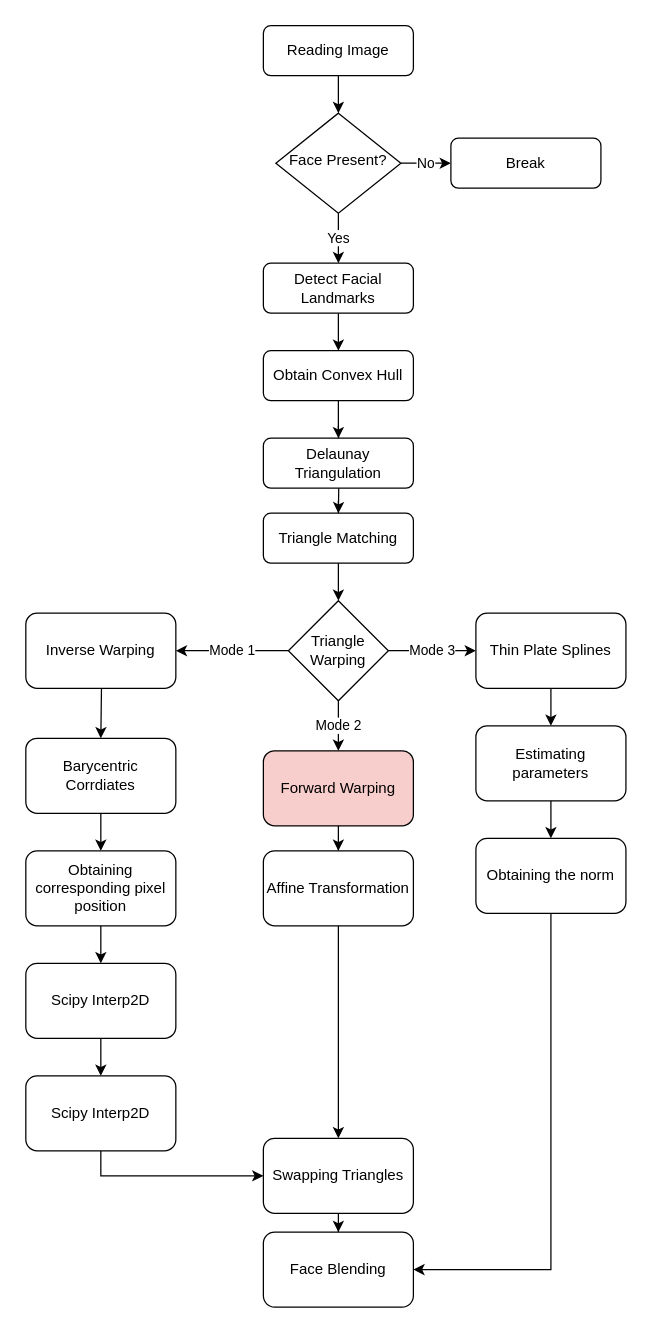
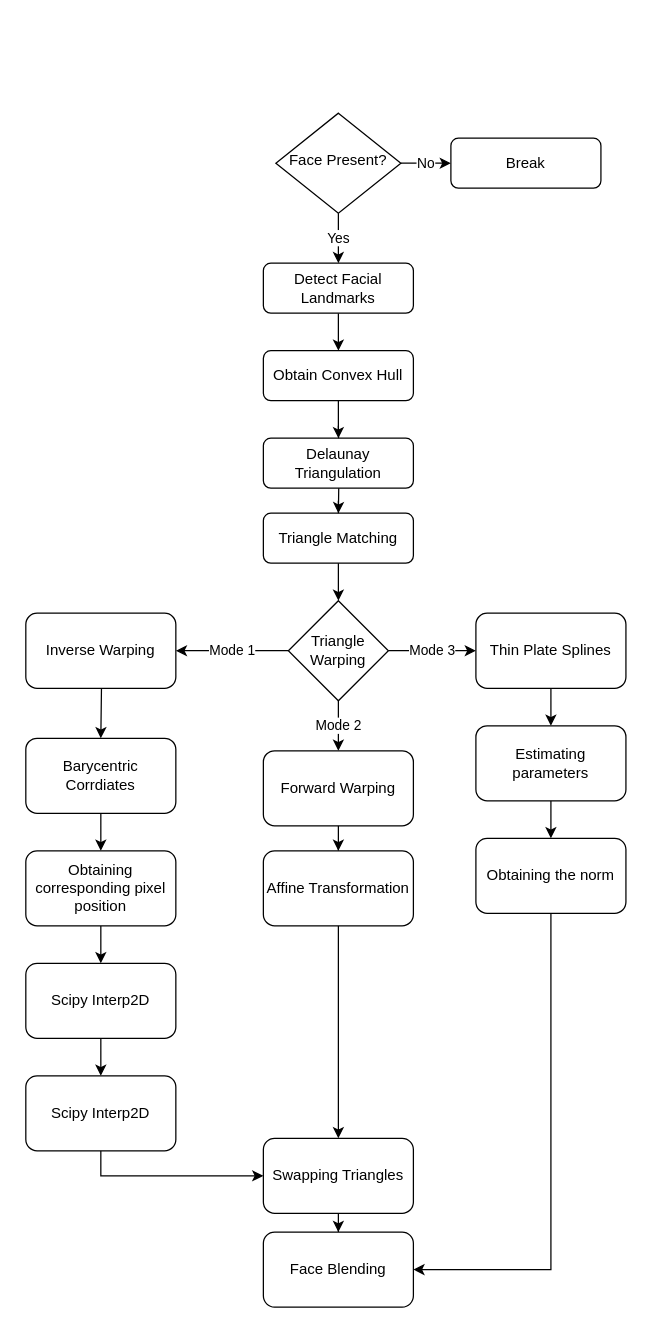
- <mxCell id="3" value="Reading Image" style="rounded=1;whiteSpace=wrap;html=1;fontSize=12;glass=0;strokeWidth=1;shadow=0;" parent="1" vertex="1"><mxGeometry x="210" y="20" width="120" height="40" as="geometry" /></mxCell>
- <mxCell id="2" style="edgeStyle=orthogonalEdgeStyle;rounded=0;orthogonalLoop=1;jettySize=auto;html=1;entryX=0.5;entryY=0;entryDx=0;entryDy=0;" edge="1" parent="1" source="3" target="6"><mxGeometry relative="1" as="geometry"><mxPoint x="270" y="130" as="targetPoint" /></mxGeometry></mxCell>
- <mxCell id="27" value="Forward Warping" style="rounded=1;whiteSpace=wrap;html=1;fillColor=#f8cecc;" vertex="1" parent="1"><mxGeometry x="210" y="600" width="120" height="60" as="geometry" /></mxCell>
+ <mxCell id="27" value="Forward Warping" style="rounded=1;whiteSpace=wrap;html=1;" vertex="1" parent="1"><mxGeometry x="210" y="600" width="120" height="60" as="geometry" /></mxCell>
